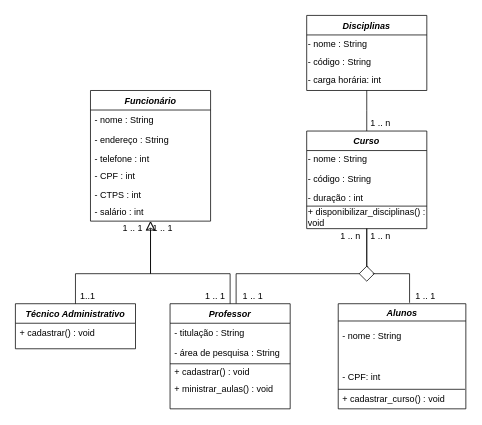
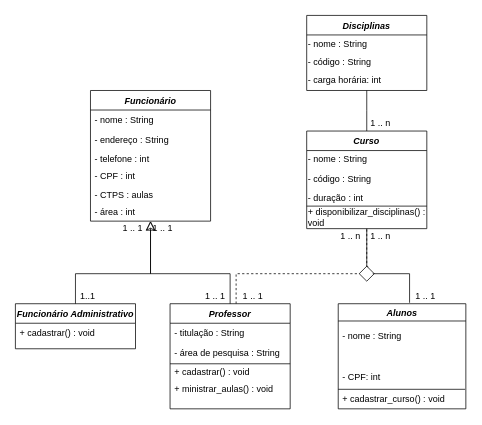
- <mxCell id="7" value="- CTPS : int" style="text;align=left;verticalAlign=top;spacingLeft=4;spacingRight=4;overflow=hidden;rotatable=0;points=[[0,0.5],[1,0.5]];portConstraint=eastwest;rounded=0;shadow=0;html=0;" vertex="1" parent="2"><mxGeometry y="126" width="160" height="22" as="geometry" /></mxCell>
+ <mxCell id="7" value="- CTPS : aulas" style="text;align=left;verticalAlign=top;spacingLeft=4;spacingRight=4;overflow=hidden;rotatable=0;points=[[0,0.5],[1,0.5]];portConstraint=eastwest;rounded=0;shadow=0;html=0;" vertex="1" parent="2"><mxGeometry y="126" width="160" height="22" as="geometry" /></mxCell>
- <mxCell id="8" value="- salário : int" style="text;align=left;verticalAlign=top;spacingLeft=4;spacingRight=4;overflow=hidden;rotatable=0;points=[[0,0.5],[1,0.5]];portConstraint=eastwest;rounded=0;shadow=0;html=0;" vertex="1" parent="2"><mxGeometry y="148" width="160" height="22" as="geometry" /></mxCell>
+ <mxCell id="8" value="- área : int" style="text;align=left;verticalAlign=top;spacingLeft=4;spacingRight=4;overflow=hidden;rotatable=0;points=[[0,0.5],[1,0.5]];portConstraint=eastwest;rounded=0;shadow=0;html=0;" vertex="1" parent="2"><mxGeometry y="148" width="160" height="22" as="geometry" /></mxCell>
- <mxCell id="12" style="edgeStyle=elbowEdgeStyle;rounded=0;orthogonalLoop=1;jettySize=auto;elbow=vertical;html=0;exitX=0.55;exitY=0;exitDx=0;exitDy=0;endArrow=none;endFill=0;endSize=10;strokeColor=#000000;exitPerimeter=0;" edge="1" parent="1" source="13" target="29"><mxGeometry relative="1" as="geometry"><Array as="points"><mxPoint x="488" y="364" /></Array></mxGeometry></mxCell>
+ <mxCell id="12" style="edgeStyle=elbowEdgeStyle;rounded=0;orthogonalLoop=1;jettySize=auto;elbow=vertical;html=0;exitX=0.55;exitY=0;exitDx=0;exitDy=0;endArrow=none;endFill=0;endSize=10;strokeColor=#000000;exitPerimeter=0;dashed=1;" edge="1" parent="1" source="13" target="29"><mxGeometry relative="1" as="geometry"><Array as="points"><mxPoint x="488" y="364" /></Array></mxGeometry></mxCell>
- <mxCell id="9" value="Técnico Administrativo" style="swimlane;fontStyle=3;align=center;verticalAlign=top;childLayout=stackLayout;horizontal=1;startSize=26;horizontalStack=0;resizeParent=1;resizeLast=0;collapsible=1;marginBottom=0;rounded=0;shadow=0;strokeWidth=1;" parent="1" vertex="1"><mxGeometry x="20" y="404" width="160" height="60" as="geometry"><mxRectangle x="114" y="700" width="160" height="26" as="alternateBounds" /></mxGeometry></mxCell>
+ <mxCell id="9" value="Funcionário Administrativo" style="swimlane;fontStyle=3;align=center;verticalAlign=top;childLayout=stackLayout;horizontal=1;startSize=26;horizontalStack=0;resizeParent=1;resizeLast=0;collapsible=1;marginBottom=0;rounded=0;shadow=0;strokeWidth=1;" parent="1" vertex="1"><mxGeometry x="20" y="404" width="160" height="60" as="geometry"><mxRectangle x="114" y="700" width="160" height="26" as="alternateBounds" /></mxGeometry></mxCell>
